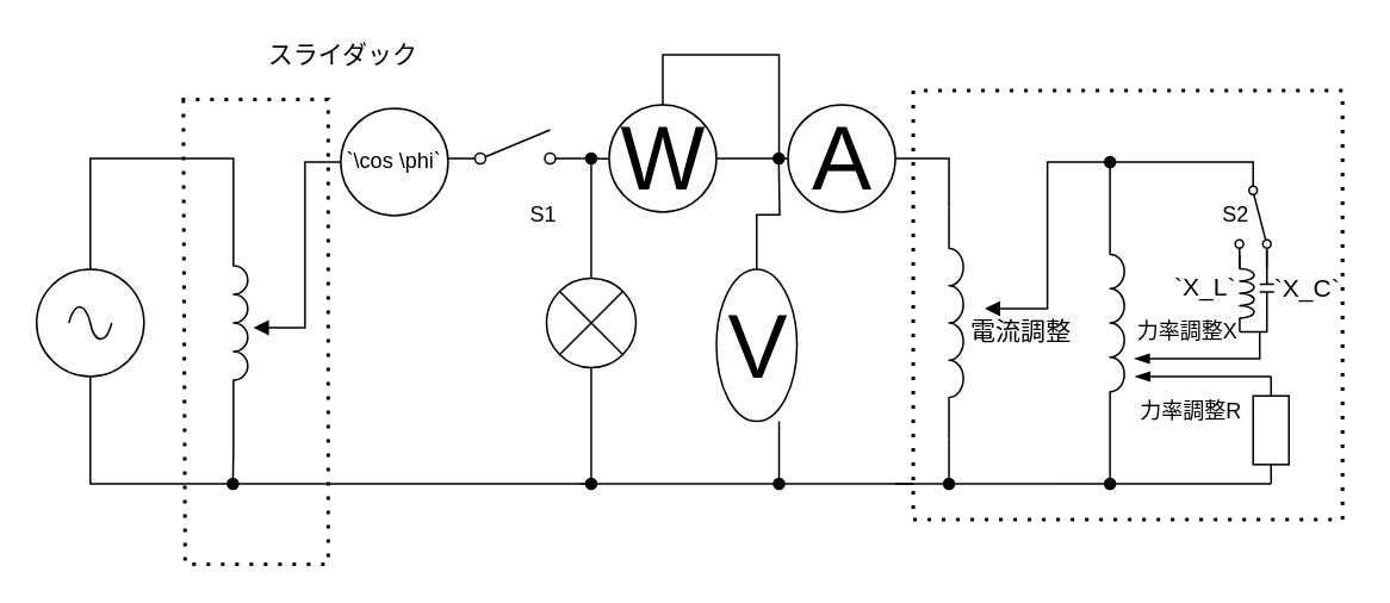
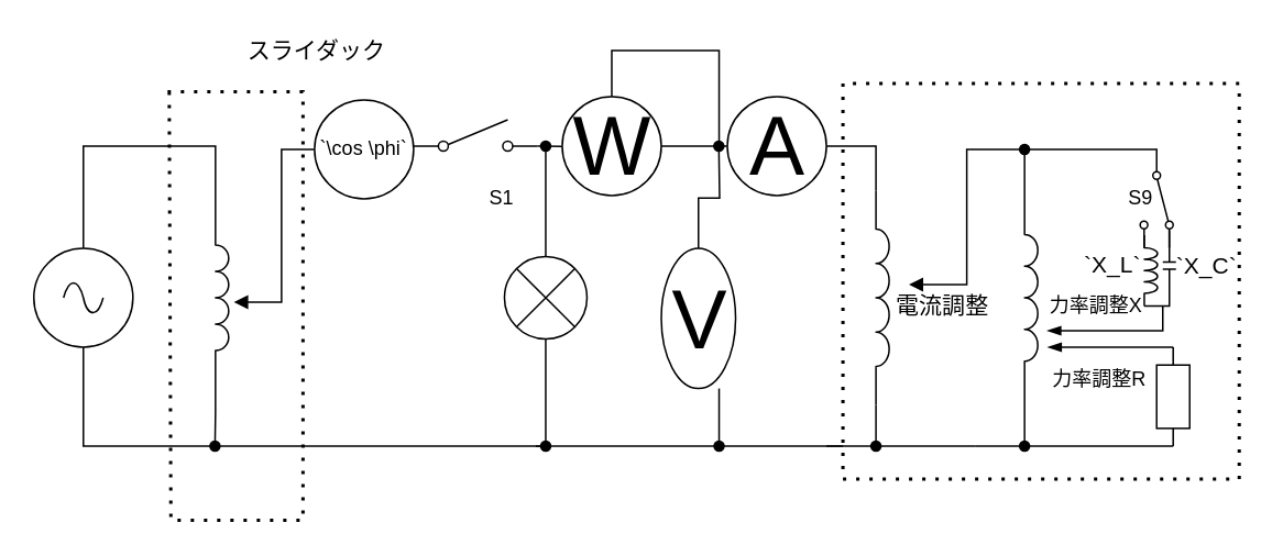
- <mxCell id="43" value="S2" style="text;html=1;align=center;verticalAlign=middle;resizable=0;points=[];autosize=1;strokeColor=none;fillColor=none;fontSize=12;" vertex="1" parent="1"><mxGeometry x="675" y="110" width="30" height="20" as="geometry" /></mxCell>
+ <mxCell id="43" value="S9" style="text;html=1;align=center;verticalAlign=middle;resizable=0;points=[];autosize=1;strokeColor=none;fillColor=none;fontSize=12;" vertex="1" parent="1"><mxGeometry x="675" y="110" width="30" height="20" as="geometry" /></mxCell>
